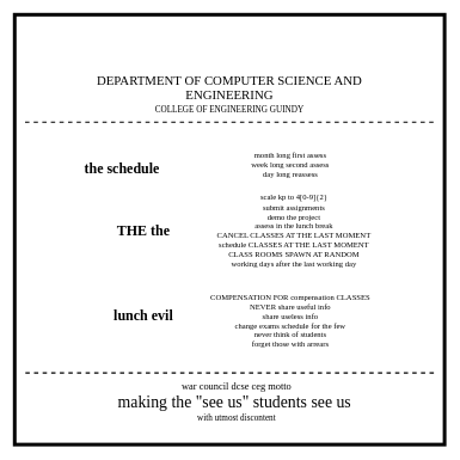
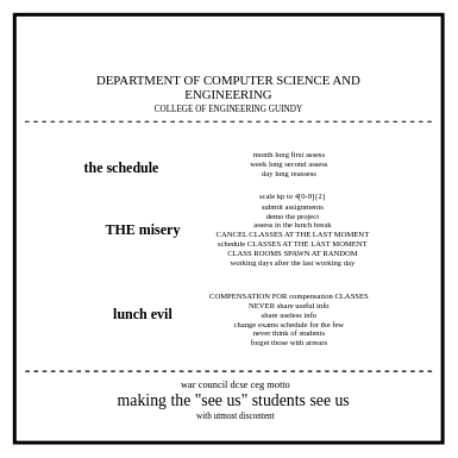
- <mxCell id="11" value="&lt;font face=&quot;xkcd&quot;&gt;&lt;font style=&quot;font-size: 20px&quot;&gt;&lt;b&gt;THE the&lt;/b&gt;&lt;/font&gt;&lt;br&gt;&lt;/font&gt;" style="text;html=1;strokeColor=none;fillColor=none;align=center;verticalAlign=middle;whiteSpace=wrap;rounded=0;" parent="1" vertex="1"><mxGeometry x="90" y="311" width="220" height="20" as="geometry" /></mxCell>
+ <mxCell id="11" value="&lt;font face=&quot;xkcd&quot;&gt;&lt;font style=&quot;font-size: 20px&quot;&gt;&lt;b&gt;THE misery&lt;/b&gt;&lt;/font&gt;&lt;br&gt;&lt;/font&gt;" style="text;html=1;strokeColor=none;fillColor=none;align=center;verticalAlign=middle;whiteSpace=wrap;rounded=0;" parent="1" vertex="1"><mxGeometry x="90" y="311" width="220" height="20" as="geometry" /></mxCell>
